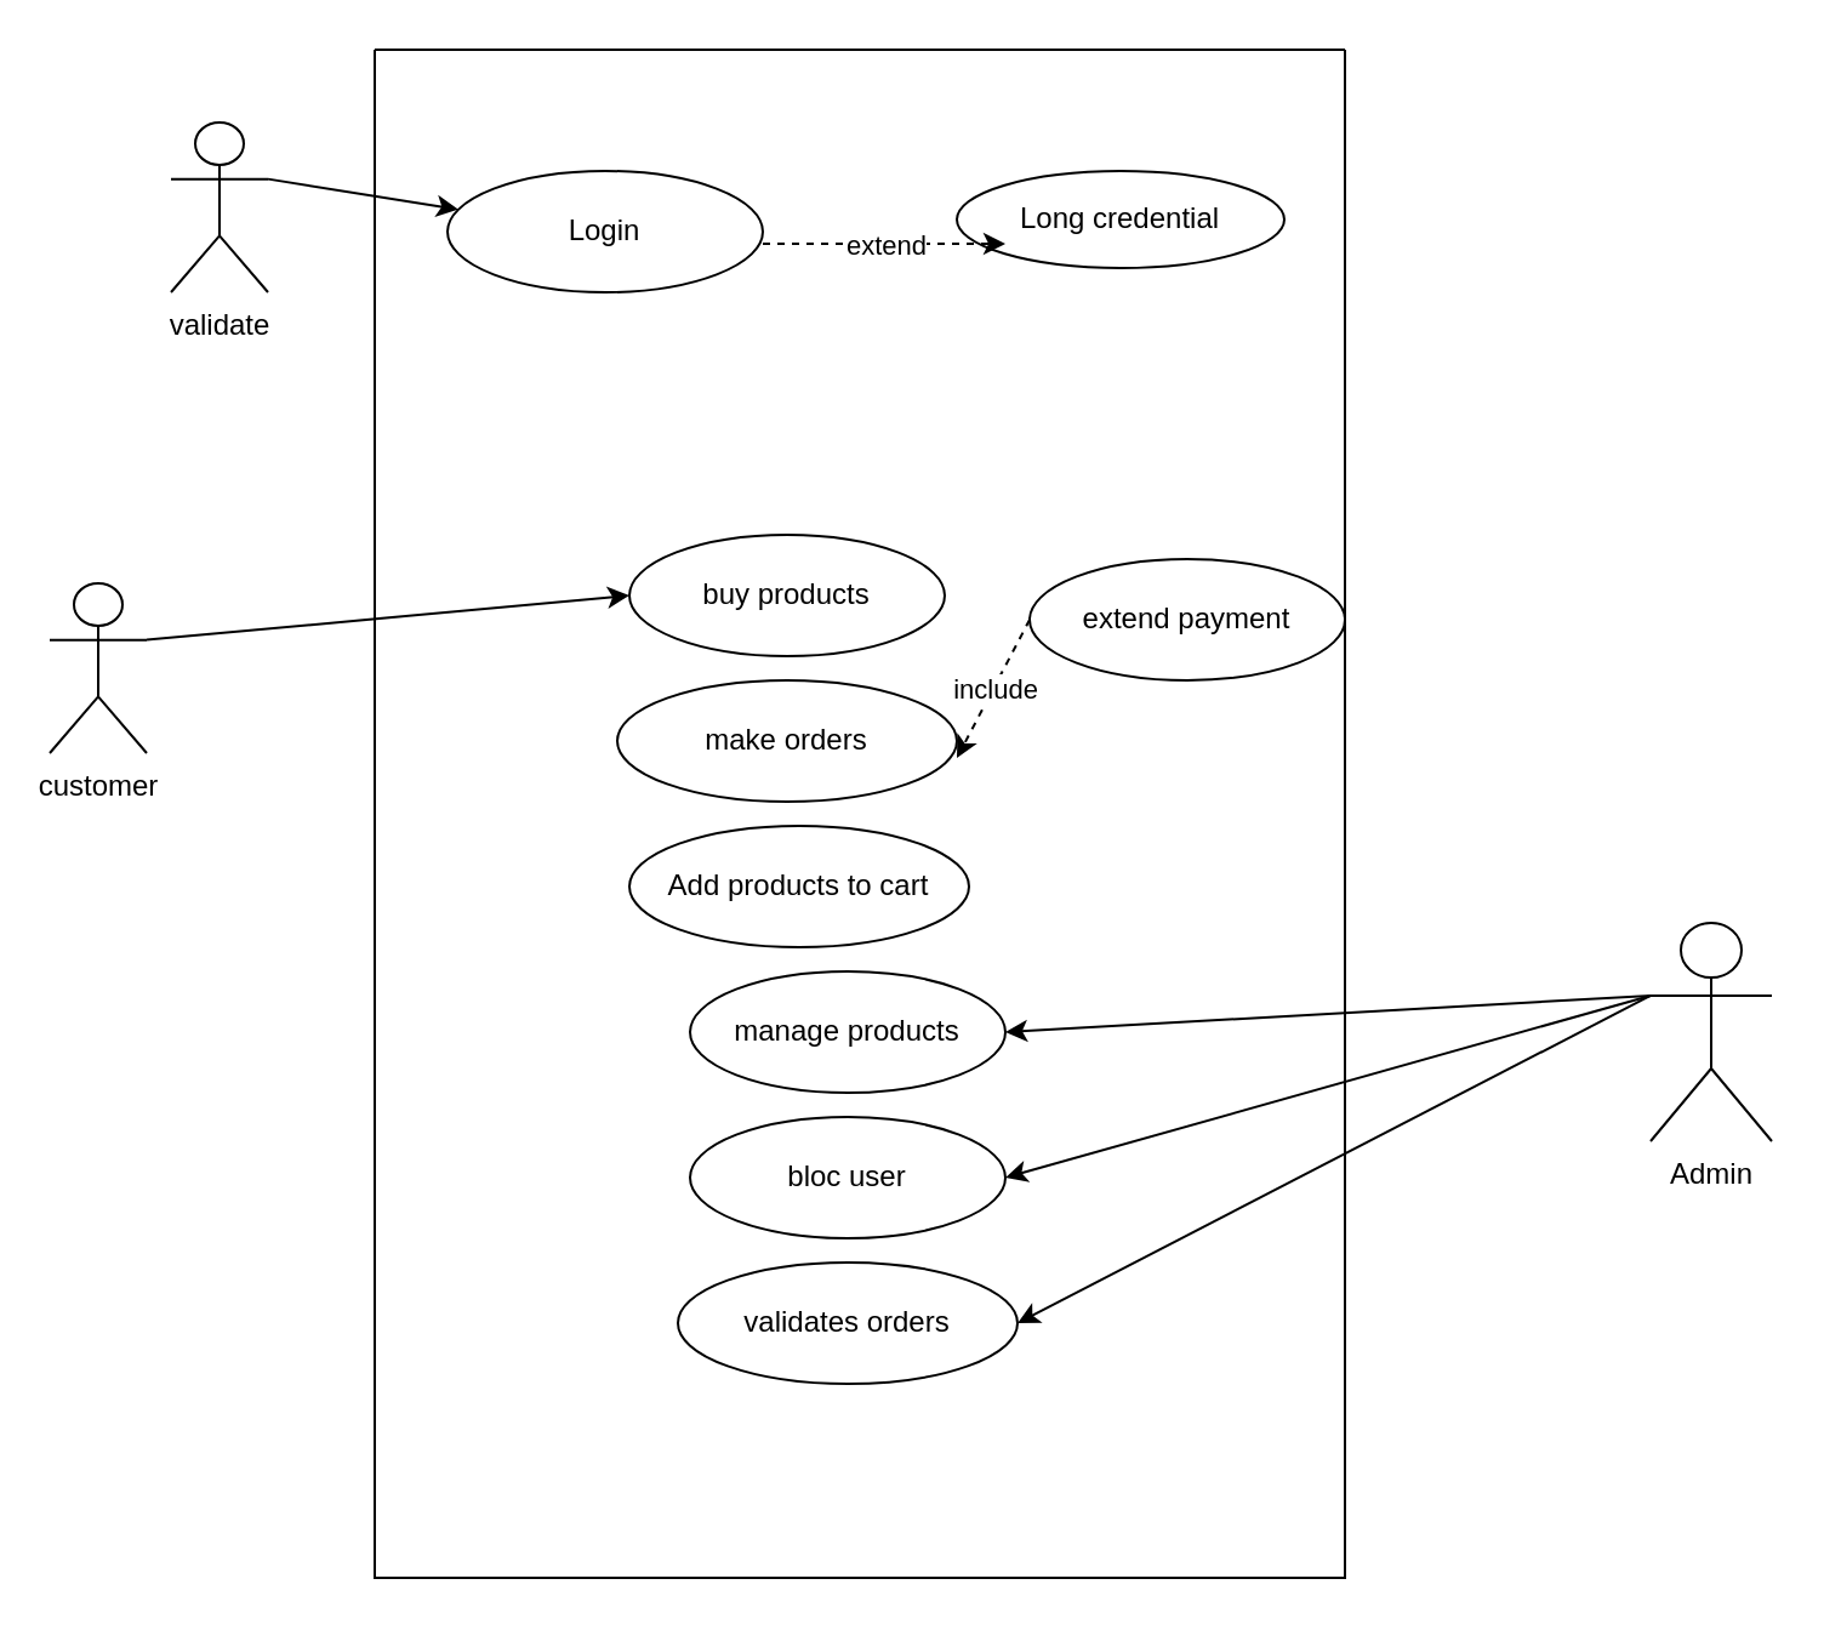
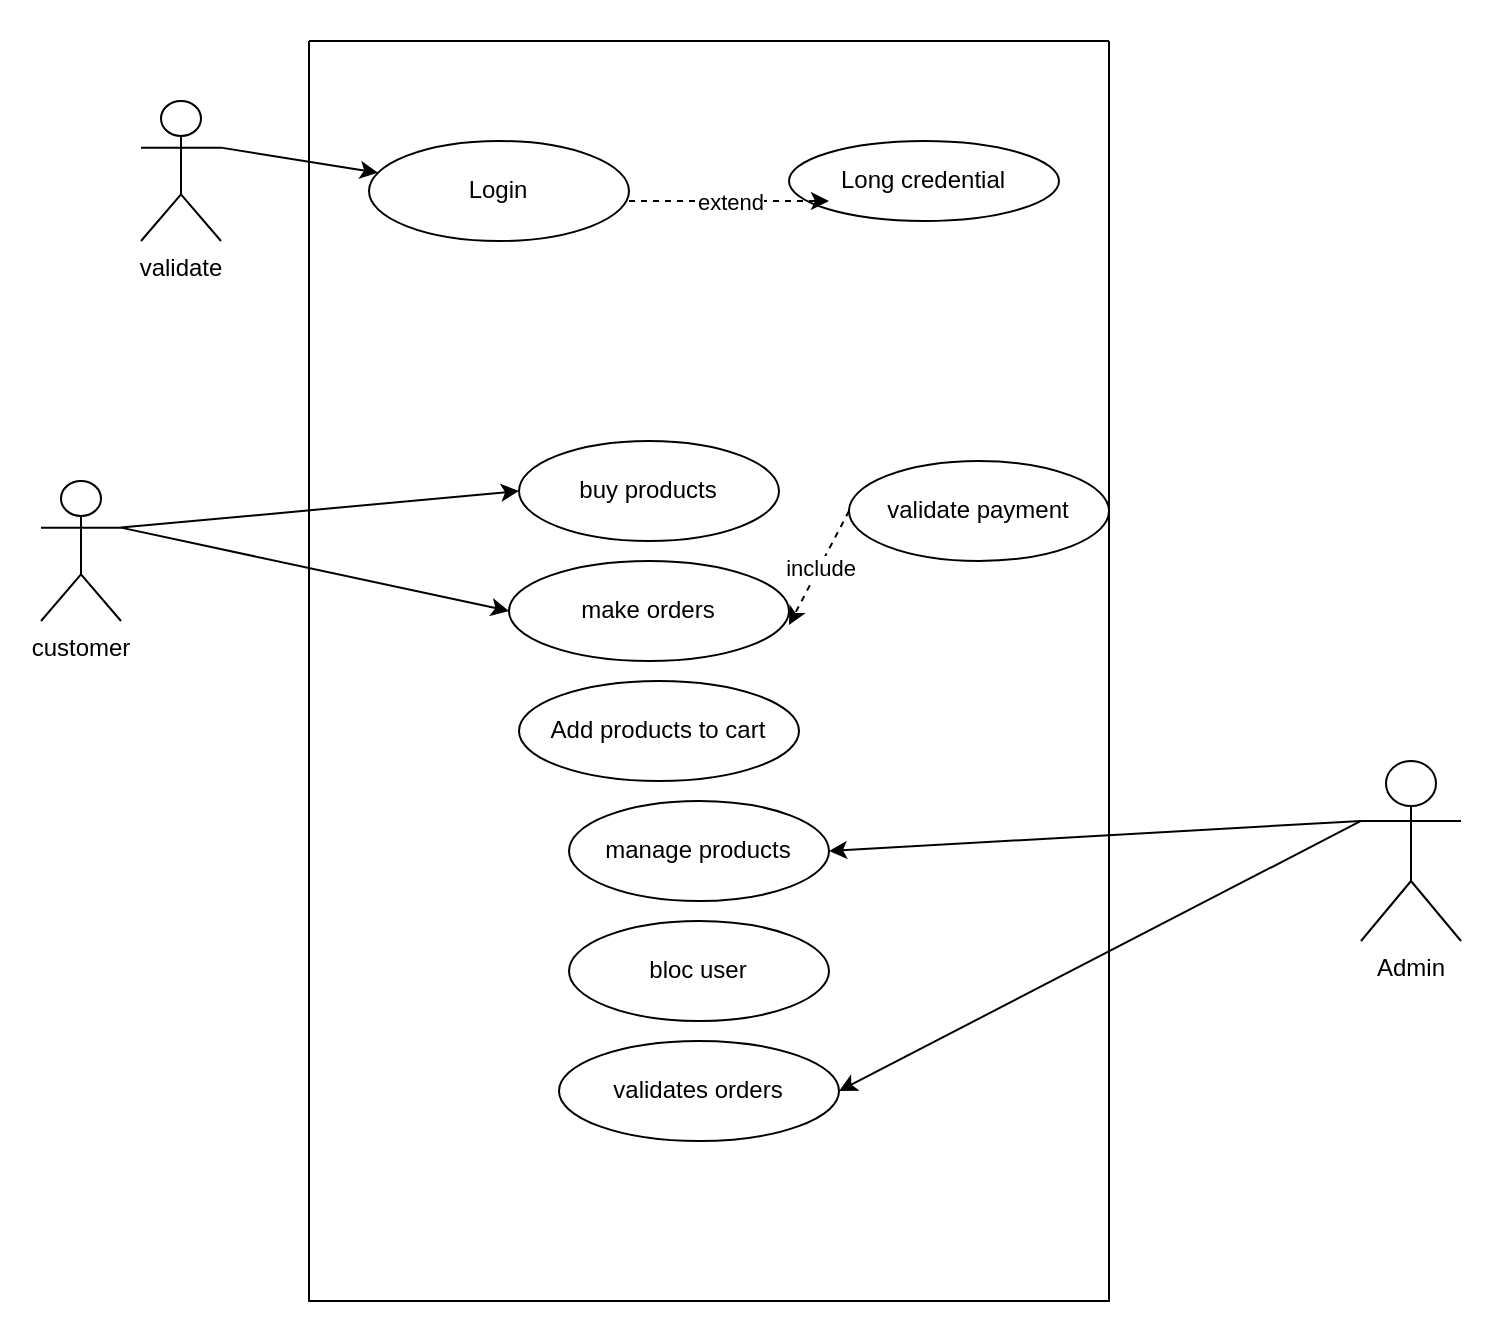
- <mxCell id="13" value="extend payment" style="ellipse;whiteSpace=wrap;html=1;" vertex="1" parent="2"><mxGeometry x="270" y="210" width="130" height="50" as="geometry" /></mxCell>
+ <mxCell id="13" value="validate payment" style="ellipse;whiteSpace=wrap;html=1;" vertex="1" parent="2"><mxGeometry x="270" y="210" width="130" height="50" as="geometry" /></mxCell>
+ <mxCell id="17" style="edgeStyle=none;html=1;exitX=1;exitY=0.333;exitDx=0;exitDy=0;exitPerimeter=0;entryX=0;entryY=0.5;entryDx=0;entryDy=0;" edge="1" parent="1" source="18" target="4"><mxGeometry relative="1" as="geometry" /></mxCell>
- <mxCell id="19" style="edgeStyle=none;html=1;exitX=0;exitY=0.333;exitDx=0;exitDy=0;exitPerimeter=0;entryX=1;entryY=0.5;entryDx=0;entryDy=0;" edge="1" parent="1" source="21" target="8"><mxGeometry relative="1" as="geometry" /></mxCell>
